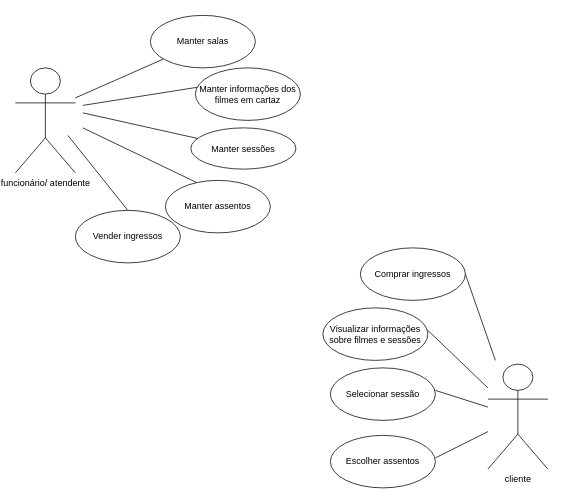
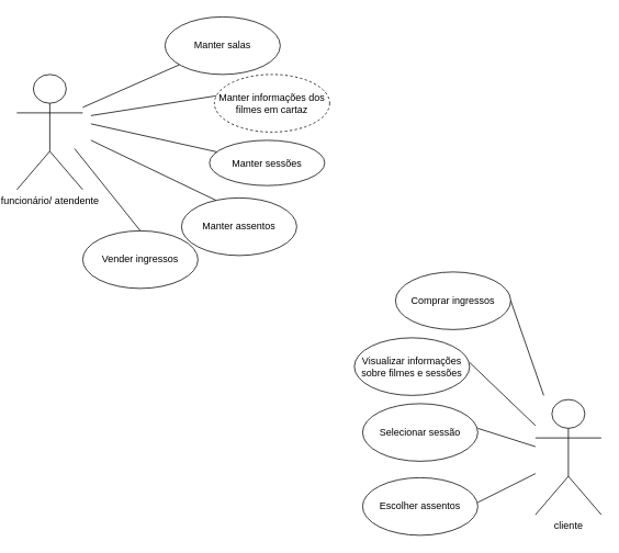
- <mxCell id="5" value="Manter informações dos filmes em cartaz" style="ellipse;whiteSpace=wrap;html=1;" vertex="1" parent="1"><mxGeometry x="260" y="90" width="140" height="70" as="geometry" /></mxCell>
+ <mxCell id="5" value="Manter informações dos filmes em cartaz" style="ellipse;whiteSpace=wrap;html=1;dashed=1;" vertex="1" parent="1"><mxGeometry x="260" y="90" width="140" height="70" as="geometry" /></mxCell>
